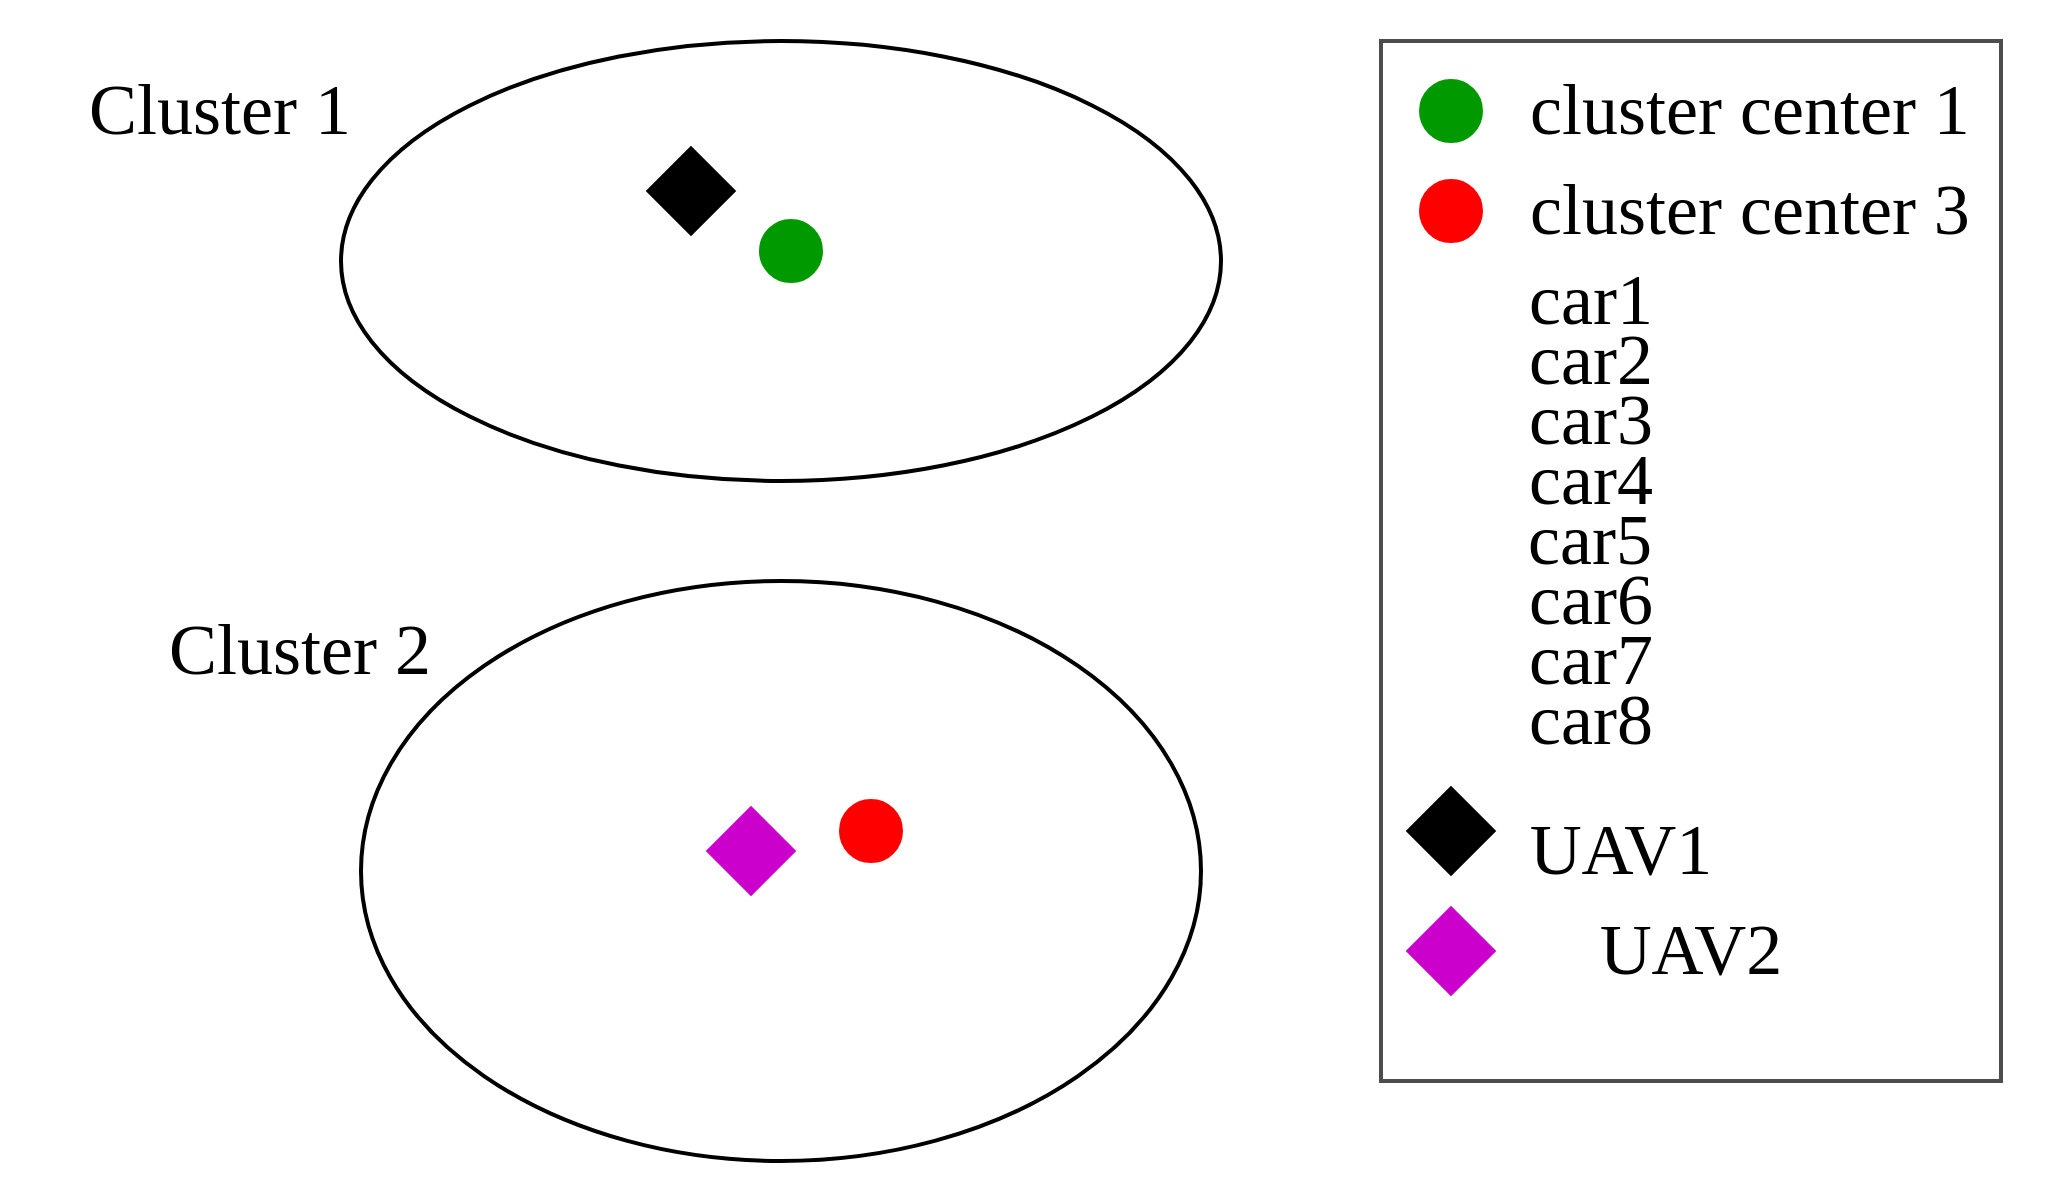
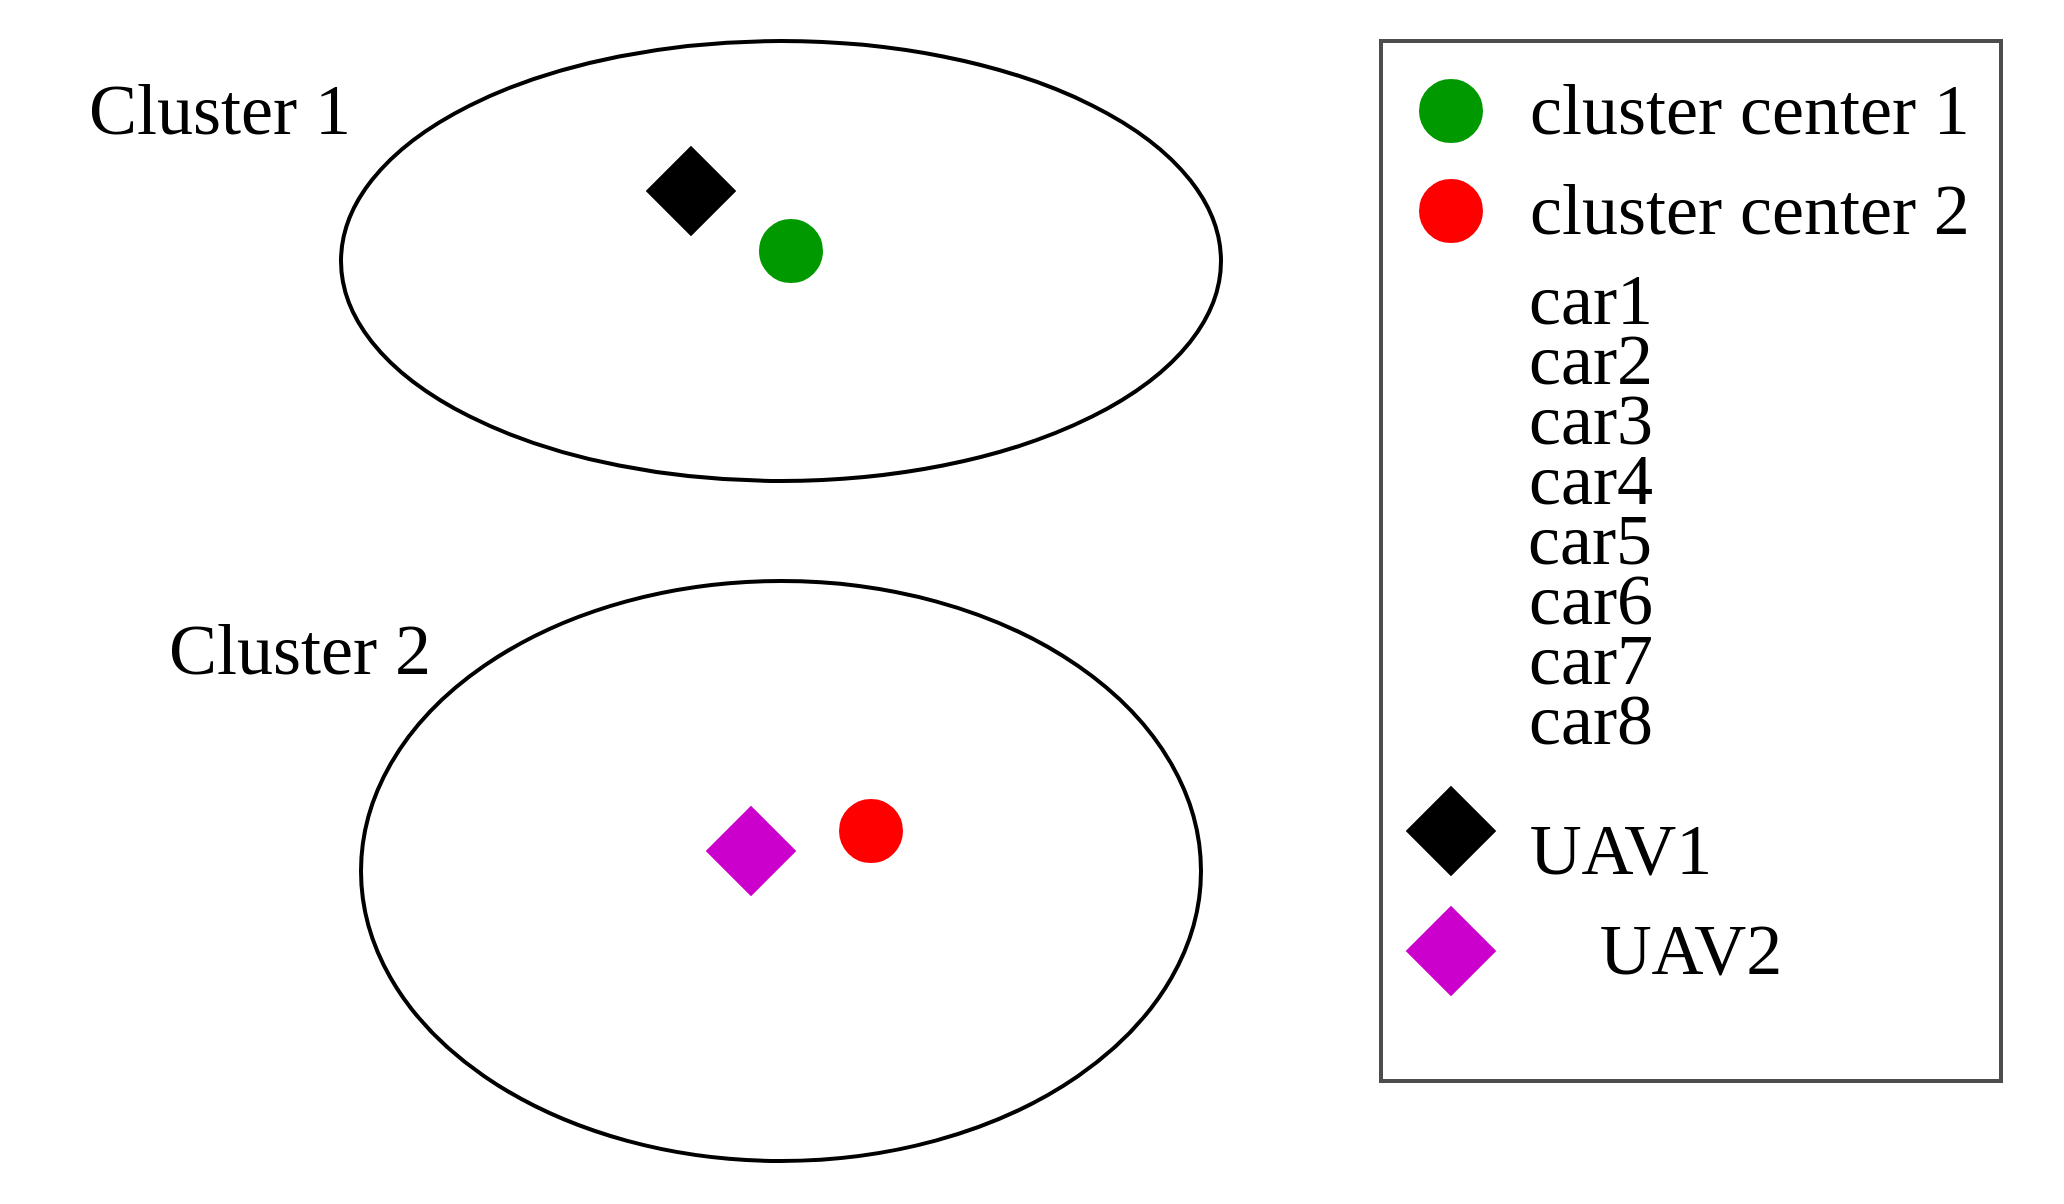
- <mxCell id="31" value="cluster center 3" style="text;html=1;strokeColor=none;fillColor=none;align=center;verticalAlign=middle;whiteSpace=wrap;rounded=0;fontFamily=Times New Roman;fontSize=36;" vertex="1" parent="1"><mxGeometry x="740" y="87.5" width="270" height="35" as="geometry" /></mxCell>
+ <mxCell id="31" value="cluster center 2" style="text;html=1;strokeColor=none;fillColor=none;align=center;verticalAlign=middle;whiteSpace=wrap;rounded=0;fontFamily=Times New Roman;fontSize=36;" vertex="1" parent="1"><mxGeometry x="740" y="87.5" width="270" height="35" as="geometry" /></mxCell>
